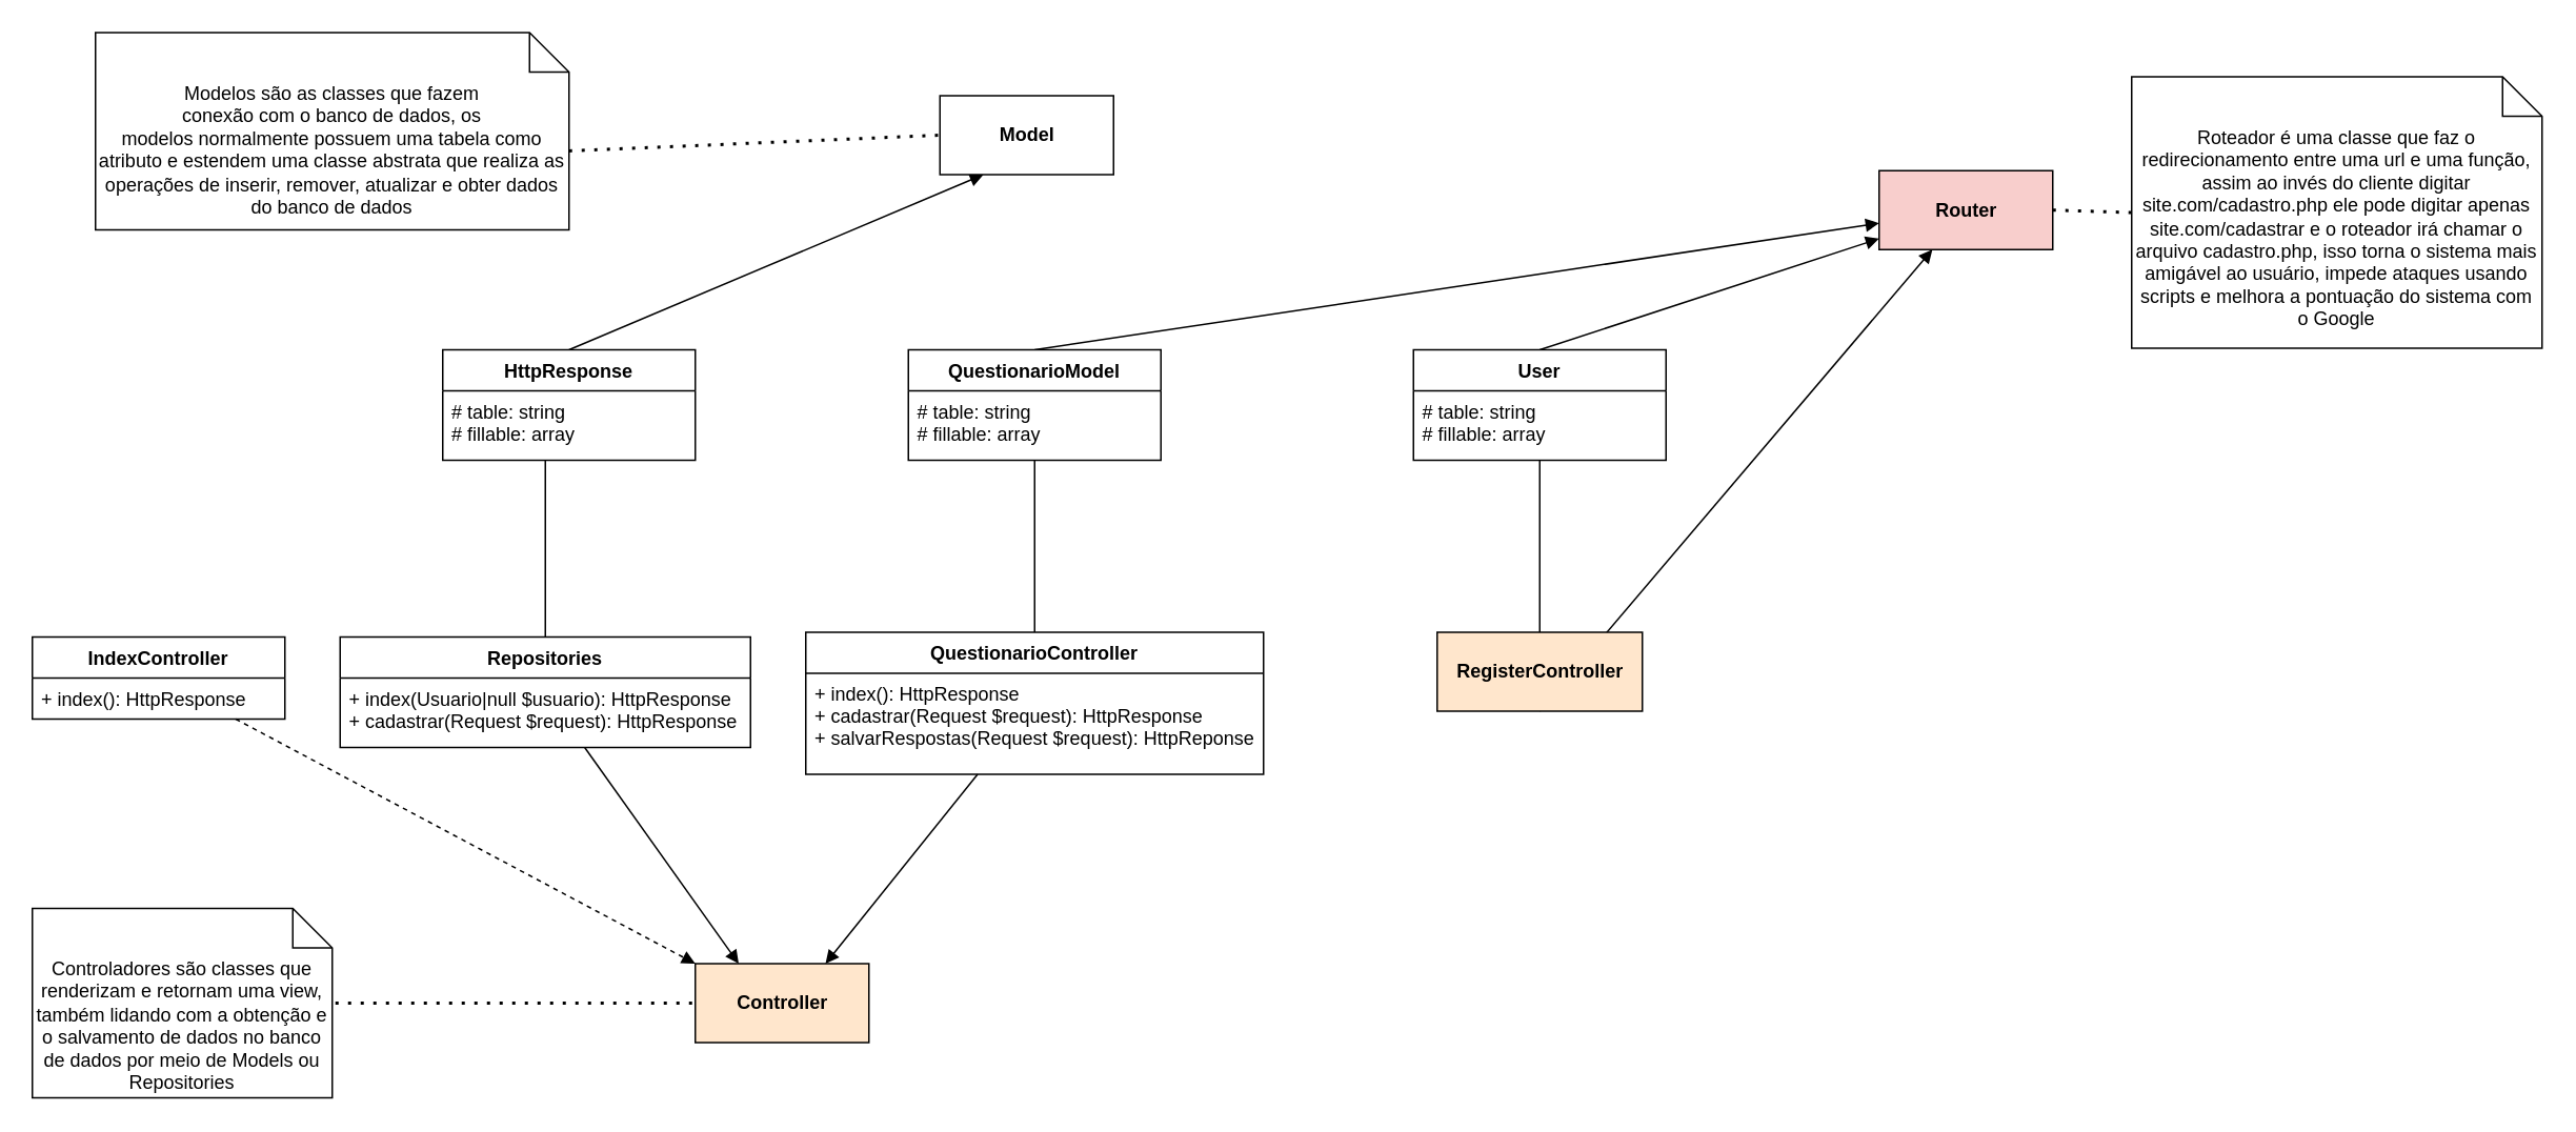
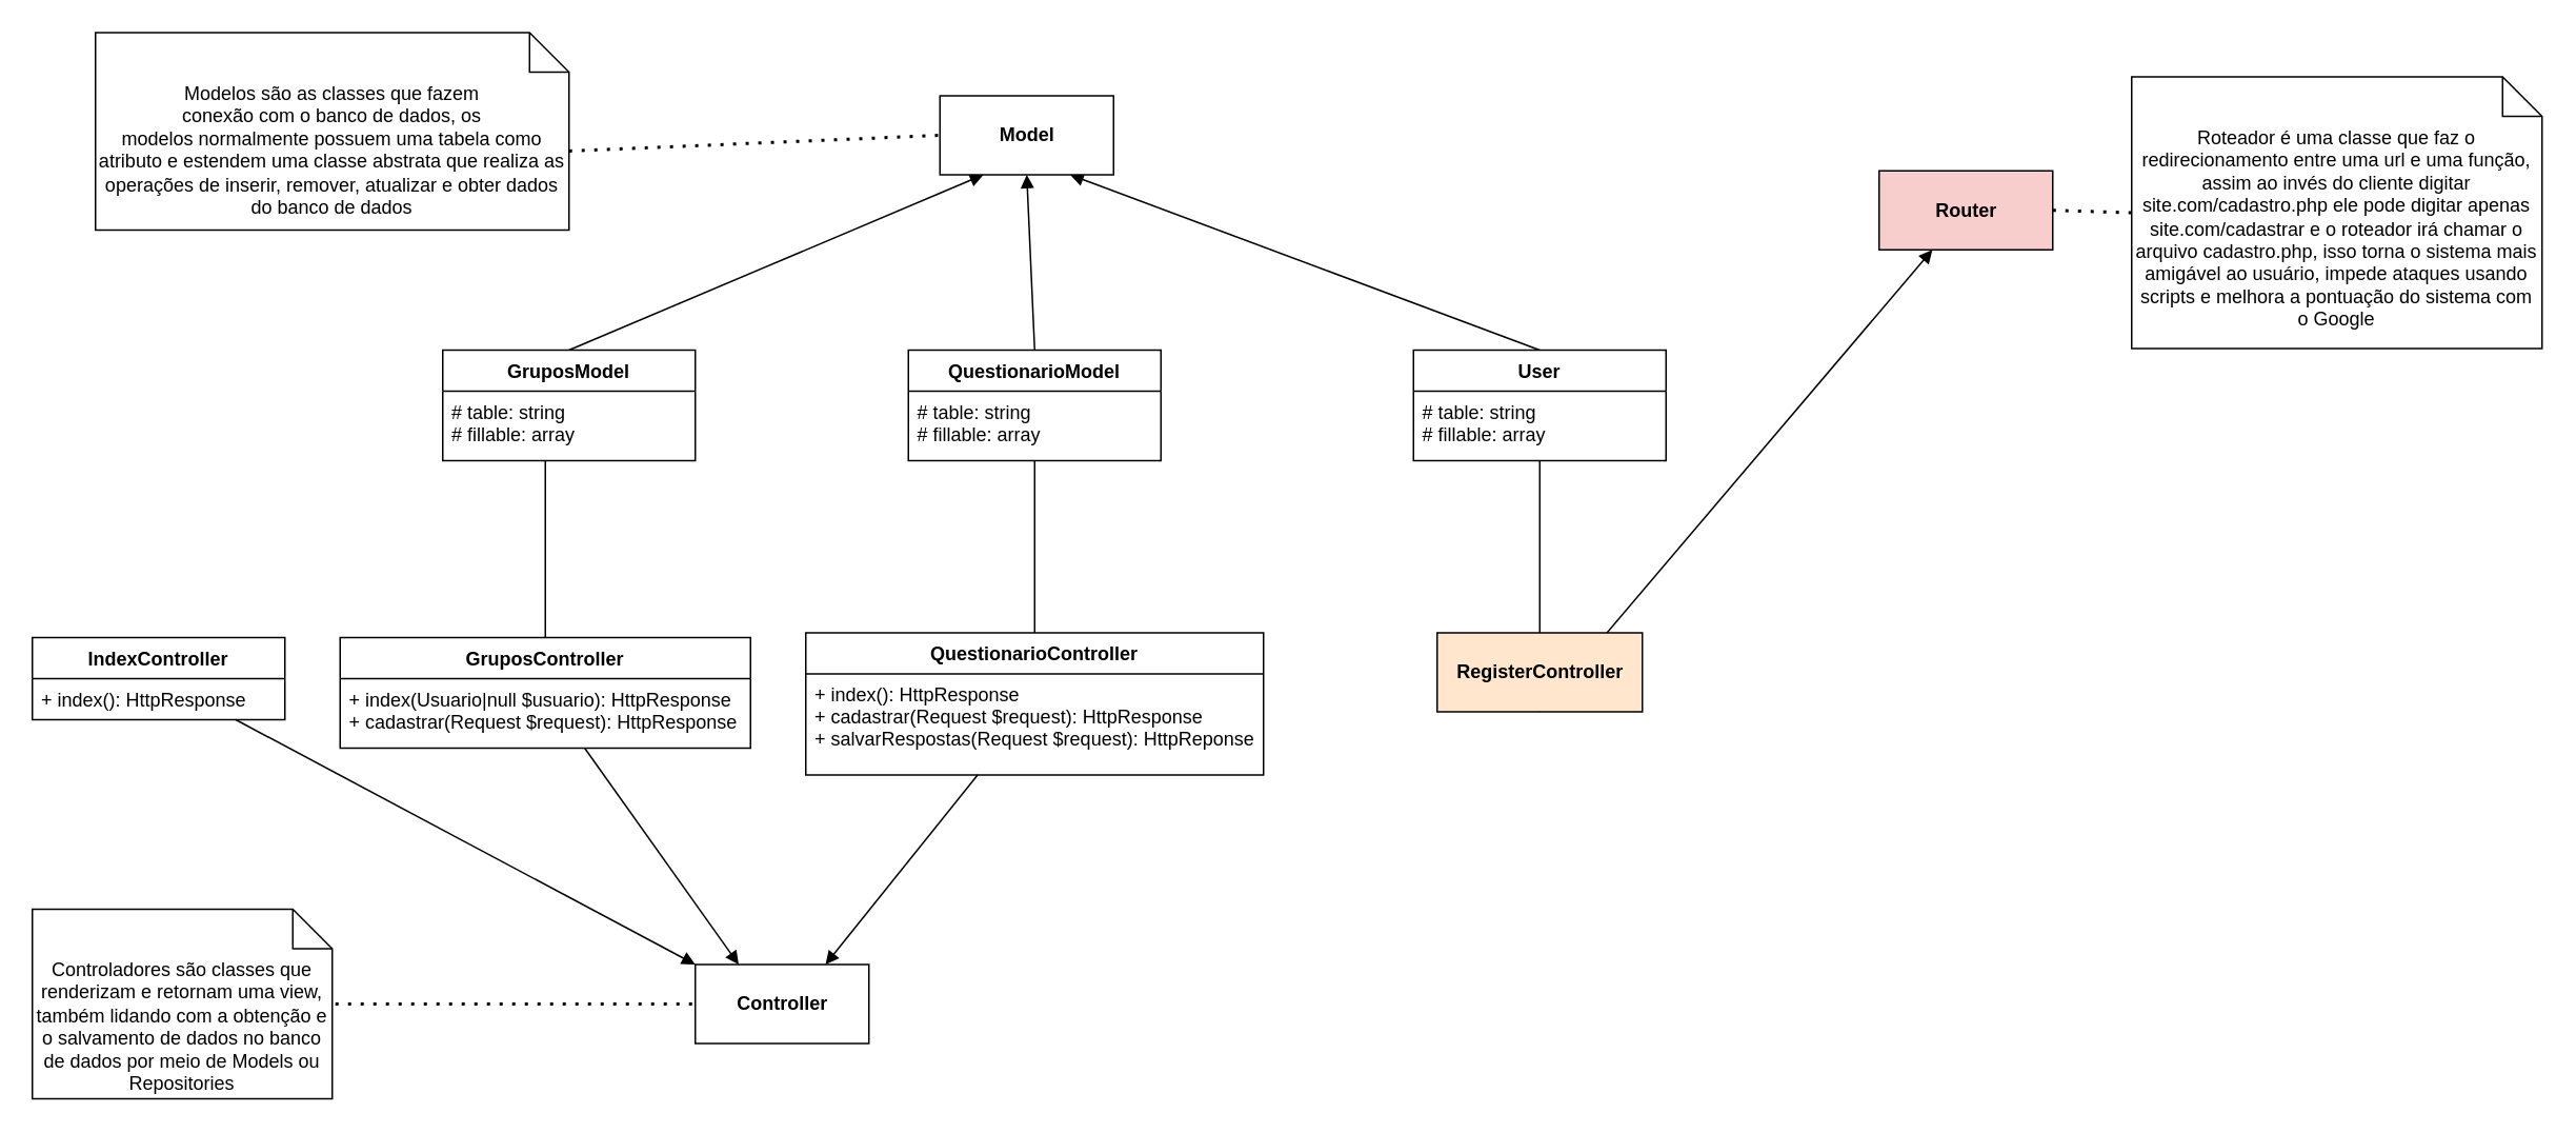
- <mxCell id="10" style="edgeStyle=none;rounded=0;orthogonalLoop=1;jettySize=auto;html=1;exitX=0.5;exitY=0;exitDx=0;exitDy=0;endArrow=block;endFill=1;startArrow=none;startFill=0;" parent="1" source="11" target="28" edge="1"><mxGeometry relative="1" as="geometry"><mxPoint x="505" y="150" as="targetPoint" /></mxGeometry></mxCell>
+ <mxCell id="10" style="edgeStyle=none;rounded=0;orthogonalLoop=1;jettySize=auto;html=1;exitX=0.5;exitY=0;exitDx=0;exitDy=0;endArrow=block;endFill=1;startArrow=none;startFill=0;entryX=0.5;entryY=1;entryDx=0;entryDy=0;" parent="1" source="11" target="16" edge="1"><mxGeometry relative="1" as="geometry"><mxPoint x="505" y="150" as="targetPoint" /></mxGeometry></mxCell>
- <mxCell id="6" style="rounded=0;orthogonalLoop=1;jettySize=auto;html=1;exitX=0.5;exitY=0;exitDx=0;exitDy=0;endArrow=block;endFill=1;" parent="1" source="8" target="28" edge="1"><mxGeometry relative="1" as="geometry"><mxPoint x="505" y="140" as="targetPoint" /></mxGeometry></mxCell>
+ <mxCell id="6" style="rounded=0;orthogonalLoop=1;jettySize=auto;html=1;exitX=0.5;exitY=0;exitDx=0;exitDy=0;entryX=0.75;entryY=1;entryDx=0;entryDy=0;endArrow=block;endFill=1;" parent="1" source="8" target="16" edge="1"><mxGeometry relative="1" as="geometry"><mxPoint x="505" y="140" as="targetPoint" /></mxGeometry></mxCell>
- <mxCell id="4" value="HttpResponse" style="swimlane;fontStyle=1;align=center;verticalAlign=top;childLayout=stackLayout;horizontal=1;startSize=26;horizontalStack=0;resizeParent=1;resizeParentMax=0;resizeLast=0;collapsible=1;marginBottom=0;" parent="1" vertex="1"><mxGeometry x="280" y="221" width="160" height="70" as="geometry" /></mxCell>
+ <mxCell id="4" value="GruposModel" style="swimlane;fontStyle=1;align=center;verticalAlign=top;childLayout=stackLayout;horizontal=1;startSize=26;horizontalStack=0;resizeParent=1;resizeParentMax=0;resizeLast=0;collapsible=1;marginBottom=0;" parent="1" vertex="1"><mxGeometry x="280" y="221" width="160" height="70" as="geometry" /></mxCell>
- <mxCell id="22" value="Repositories" style="swimlane;fontStyle=1;align=center;verticalAlign=top;childLayout=stackLayout;horizontal=1;startSize=26;horizontalStack=0;resizeParent=1;resizeParentMax=0;resizeLast=0;collapsible=1;marginBottom=0;" parent="1" vertex="1"><mxGeometry x="215" y="403" width="260" height="70" as="geometry" /></mxCell>
+ <mxCell id="22" value="GruposController" style="swimlane;fontStyle=1;align=center;verticalAlign=top;childLayout=stackLayout;horizontal=1;startSize=26;horizontalStack=0;resizeParent=1;resizeParentMax=0;resizeLast=0;collapsible=1;marginBottom=0;" parent="1" vertex="1"><mxGeometry x="215" y="403" width="260" height="70" as="geometry" /></mxCell>
- <mxCell id="18" style="edgeStyle=none;rounded=0;orthogonalLoop=1;jettySize=auto;html=1;entryX=0;entryY=0;entryDx=0;entryDy=0;strokeColor=#000000;endArrow=block;endFill=1;startArrow=none;startFill=0;dashed=1;" parent="1" source="19" target="17" edge="1"><mxGeometry relative="1" as="geometry" /></mxCell>
+ <mxCell id="18" style="edgeStyle=none;rounded=0;orthogonalLoop=1;jettySize=auto;html=1;entryX=0;entryY=0;entryDx=0;entryDy=0;strokeColor=#000000;endArrow=block;endFill=1;startArrow=none;startFill=0;" parent="1" source="19" target="17" edge="1"><mxGeometry relative="1" as="geometry" /></mxCell>
- <mxCell id="17" value="&lt;b&gt;Controller&lt;/b&gt;" style="html=1;fillColor=#ffe6cc;" parent="1" vertex="1"><mxGeometry x="440" y="610" width="110" height="50" as="geometry" /></mxCell>
+ <mxCell id="17" value="&lt;b&gt;Controller&lt;/b&gt;" style="html=1;" parent="1" vertex="1"><mxGeometry x="440" y="610" width="110" height="50" as="geometry" /></mxCell>
